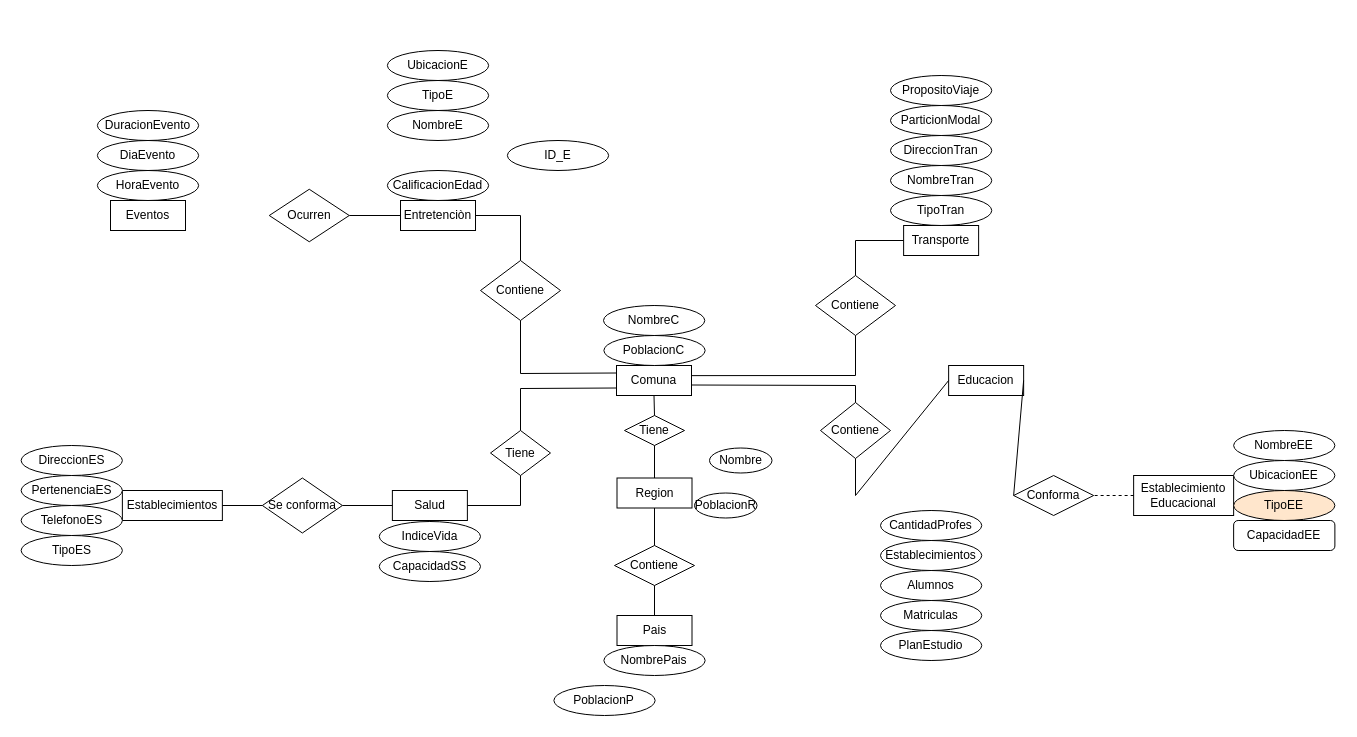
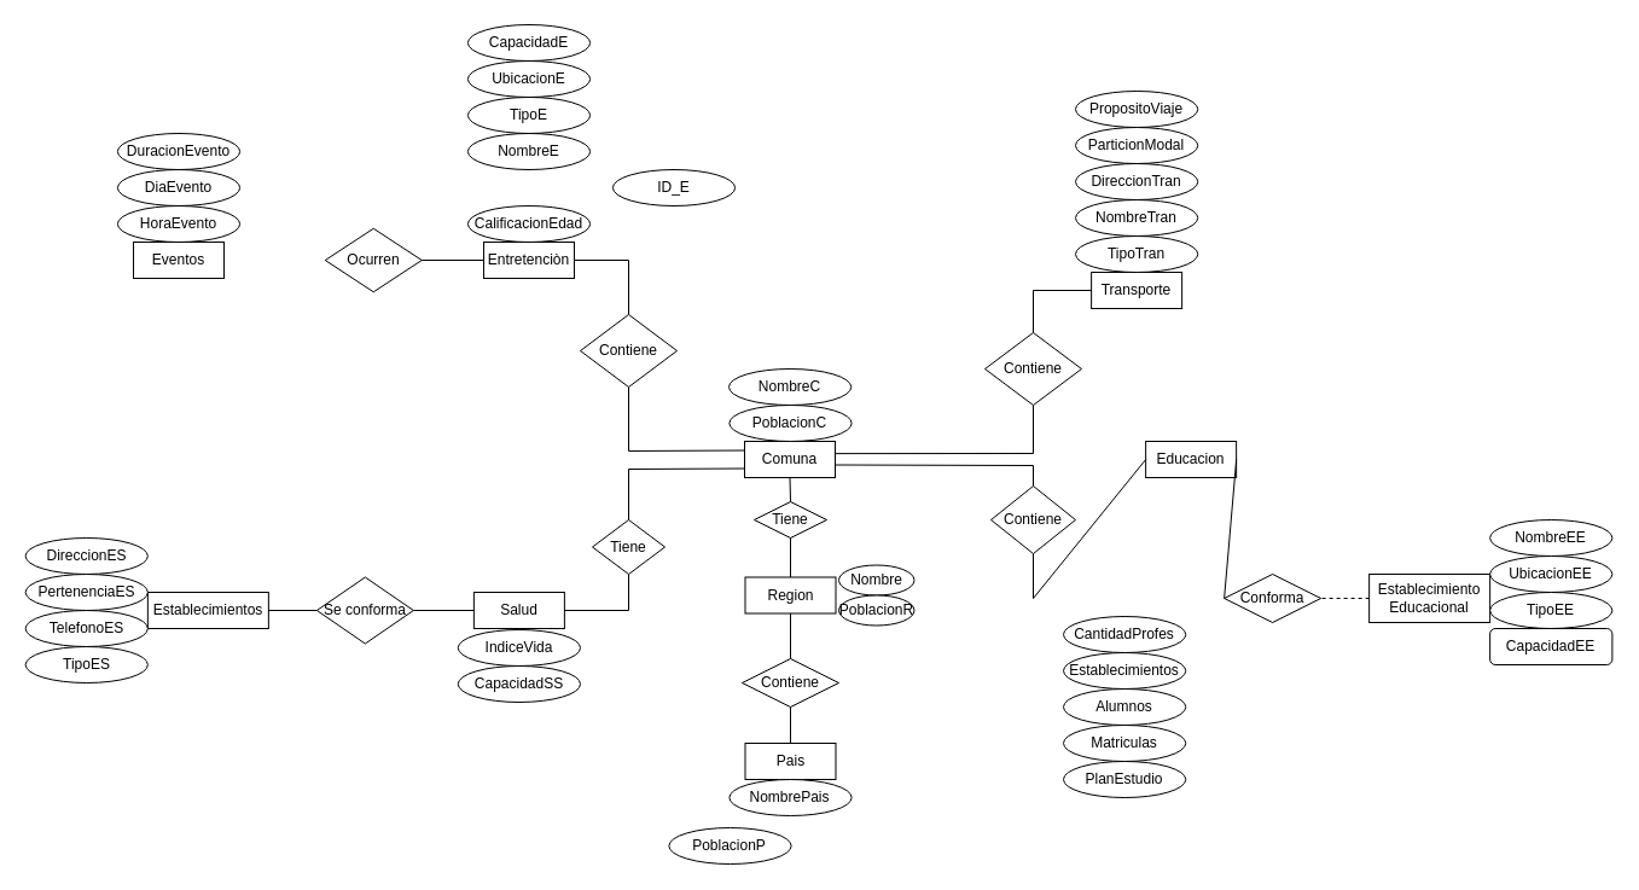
+ <mxCell id="44" value="CapacidadE" style="ellipse;whiteSpace=wrap;html=1;align=center;" vertex="1" parent="1"><mxGeometry x="386.87" y="20" width="101.25" height="30" as="geometry" /></mxCell>
- <mxCell id="5" value="Nombre" style="ellipse;whiteSpace=wrap;html=1;align=center;" parent="1" vertex="1"><mxGeometry x="709" y="447.5" width="62.5" height="25" as="geometry" /></mxCell>
+ <mxCell id="5" value="Nombre" style="ellipse;whiteSpace=wrap;html=1;align=center;" parent="1" vertex="1"><mxGeometry x="694" y="467.5" width="62.5" height="25" as="geometry" /></mxCell>
- <mxCell id="60" value="TipoEE" style="ellipse;whiteSpace=wrap;html=1;align=center;fillColor=#ffe6cc;" vertex="1" parent="1"><mxGeometry x="1233.13" y="490" width="101.25" height="30" as="geometry" /></mxCell>
+ <mxCell id="60" value="TipoEE" style="ellipse;whiteSpace=wrap;html=1;align=center;" vertex="1" parent="1"><mxGeometry x="1233.13" y="490" width="101.25" height="30" as="geometry" /></mxCell>
